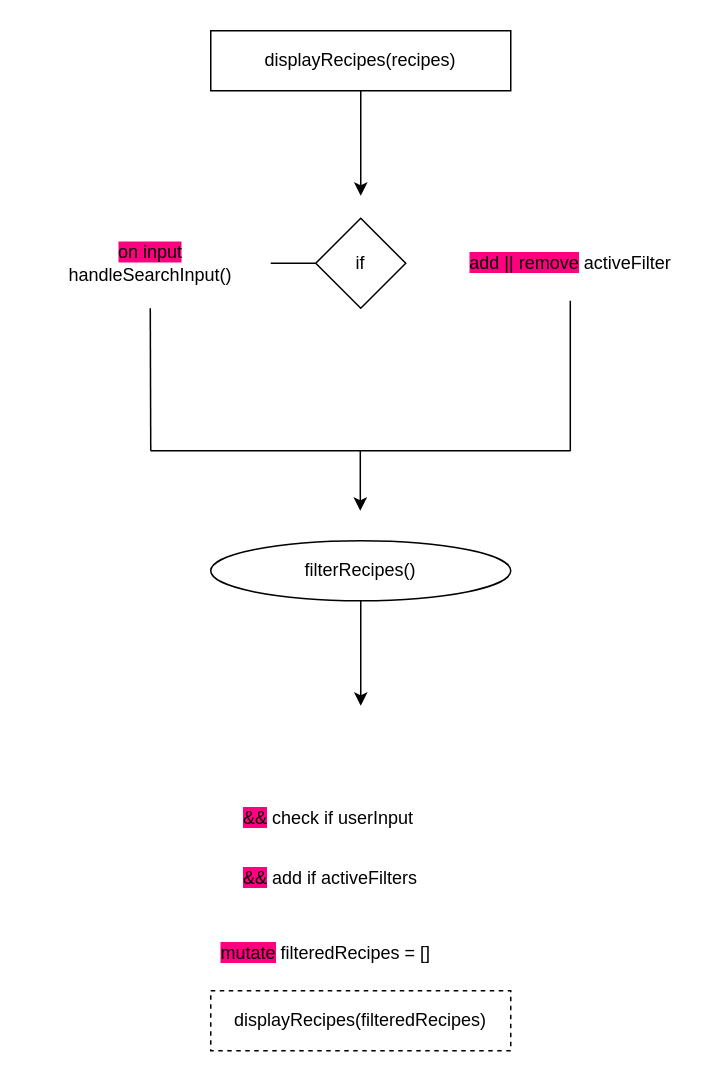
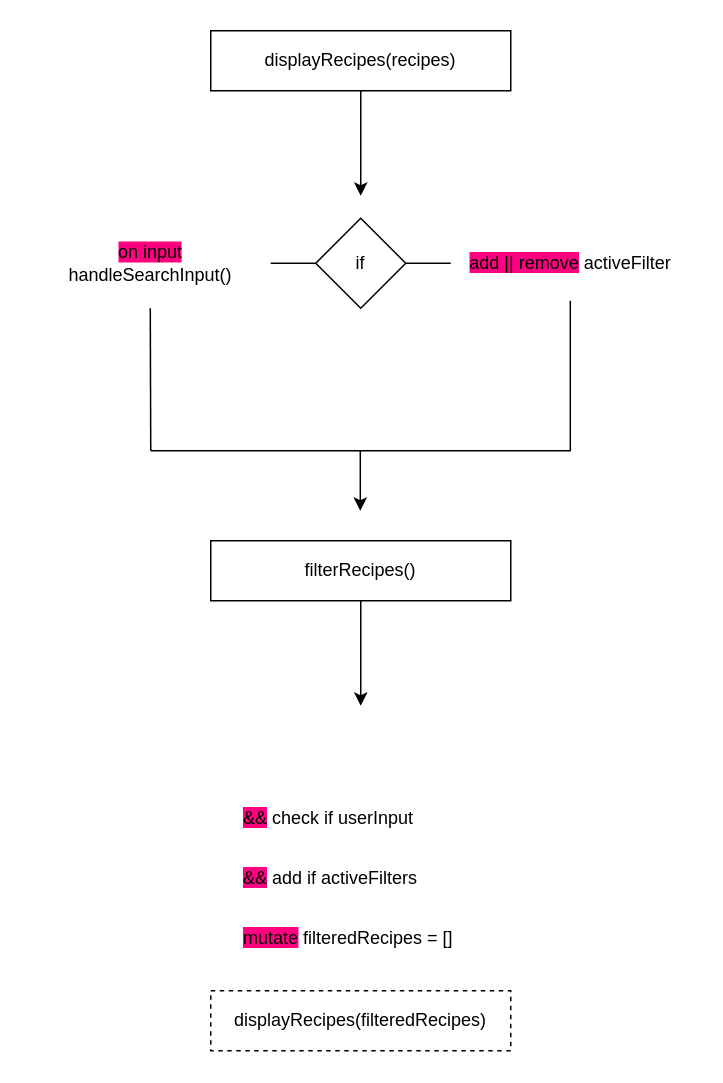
+ <mxCell id="10" value="" style="endArrow=none;html=1;rounded=0;exitX=1;exitY=0.5;exitDx=0;exitDy=0;entryX=0;entryY=0.5;entryDx=0;entryDy=0;" edge="1" parent="1" source="2" target="6"><mxGeometry width="50" height="50" relative="1" as="geometry"><mxPoint x="410" y="240" as="sourcePoint" /><mxPoint x="460" y="190" as="targetPoint" /></mxGeometry></mxCell>
- <mxCell id="15" value="filterRecipes()" style="ellipse;whiteSpace=wrap;html=1;" vertex="1" parent="14"><mxGeometry width="200" height="40" as="geometry" /></mxCell>
+ <mxCell id="15" value="filterRecipes()" style="rounded=0;whiteSpace=wrap;html=1;" vertex="1" parent="14"><mxGeometry width="200" height="40" as="geometry" /></mxCell>
- <mxCell id="19" value="&lt;span style=&quot;background-color: rgb(255, 0, 128);&quot;&gt;mutate&lt;/span&gt; filteredRecipes = []" style="text;html=1;strokeColor=none;fillColor=none;align=left;verticalAlign=middle;whiteSpace=wrap;rounded=0;" vertex="1" parent="1"><mxGeometry x="145" y="620" width="160" height="30" as="geometry" /></mxCell>
+ <mxCell id="19" value="&lt;span style=&quot;background-color: rgb(255, 0, 128);&quot;&gt;mutate&lt;/span&gt; filteredRecipes = []" style="text;html=1;strokeColor=none;fillColor=none;align=left;verticalAlign=middle;whiteSpace=wrap;rounded=0;" vertex="1" parent="1"><mxGeometry x="160" y="610" width="160" height="30" as="geometry" /></mxCell>
